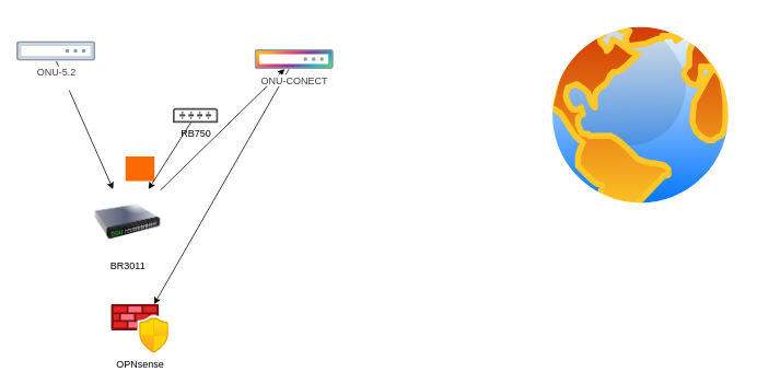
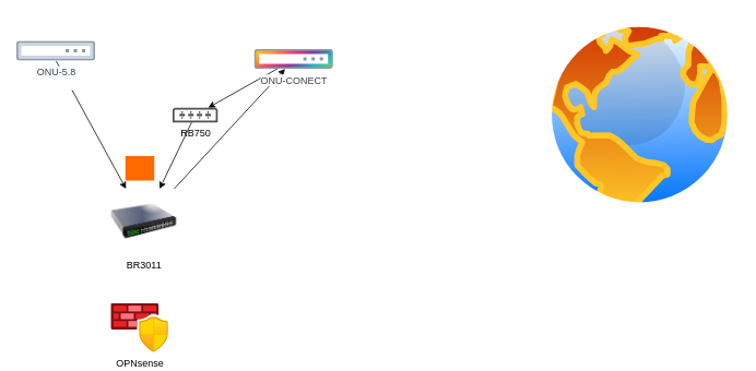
- <mxCell id="10" value="ONU-5.2&lt;div&gt;&lt;br&gt;&lt;/div&gt;" style="image;aspect=fixed;perimeter=ellipsePerimeter;html=1;align=center;fontSize=12;verticalAlign=top;fontColor=#364149;shadow=0;dashed=0;image=img/lib/cumulus/switch_bare_metal_empty.svg;" vertex="1" parent="1"><mxGeometry x="20" y="50" width="96" height="24" as="geometry" /></mxCell>
+ <mxCell id="10" value="ONU-5.8&lt;div&gt;&lt;br&gt;&lt;/div&gt;" style="image;aspect=fixed;perimeter=ellipsePerimeter;html=1;align=center;fontSize=12;verticalAlign=top;fontColor=#364149;shadow=0;dashed=0;image=img/lib/cumulus/switch_bare_metal_empty.svg;" vertex="1" parent="1"><mxGeometry x="20" y="50" width="96" height="24" as="geometry" /></mxCell>
- <mxCell id="8" style="edgeStyle=none;rounded=0;orthogonalLoop=1;jettySize=auto;html=1;" edge="1" parent="1" source="9" target="7"><mxGeometry relative="1" as="geometry" /></mxCell>
+ <mxCell id="8" style="edgeStyle=none;rounded=0;orthogonalLoop=1;jettySize=auto;html=1;" edge="1" parent="1" source="9" target="12"><mxGeometry relative="1" as="geometry" /></mxCell>
- <mxCell id="5" value="BR3011" style="image;html=1;image=img/lib/clip_art/networking/Switch_128x128.png" vertex="1" parent="1"><mxGeometry x="115" y="230" width="80" height="80" as="geometry" /></mxCell>
+ <mxCell id="5" value="BR3011" style="image;html=1;image=img/lib/clip_art/networking/Switch_128x128.png" vertex="1" parent="1"><mxGeometry x="135" y="230" width="80" height="80" as="geometry" /></mxCell>
